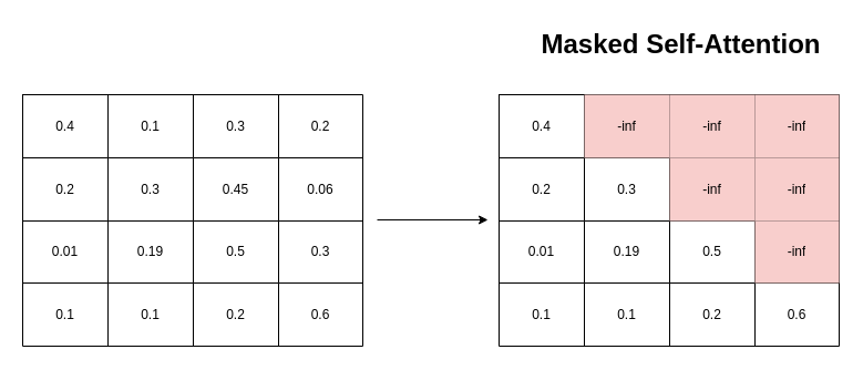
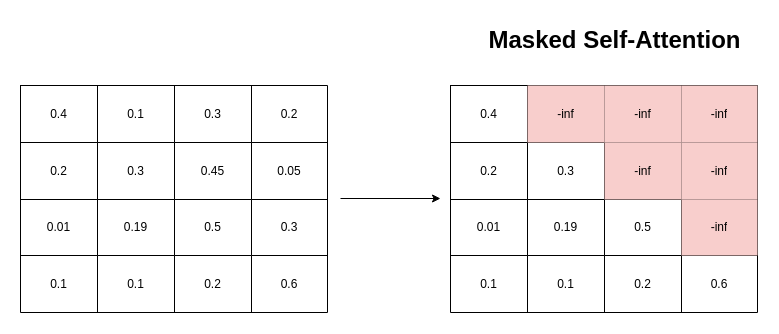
- <mxCell id="12" value="0.06" style="shape=partialRectangle;html=1;whiteSpace=wrap;connectable=0;fillColor=none;top=0;left=0;bottom=0;right=0;overflow=hidden;" vertex="1" parent="8"><mxGeometry x="231" width="76" height="57" as="geometry"><mxRectangle width="76" height="57" as="alternateBounds" /></mxGeometry></mxCell>
+ <mxCell id="12" value="0.05" style="shape=partialRectangle;html=1;whiteSpace=wrap;connectable=0;fillColor=none;top=0;left=0;bottom=0;right=0;overflow=hidden;" vertex="1" parent="8"><mxGeometry x="231" width="76" height="57" as="geometry"><mxRectangle width="76" height="57" as="alternateBounds" /></mxGeometry></mxCell>
